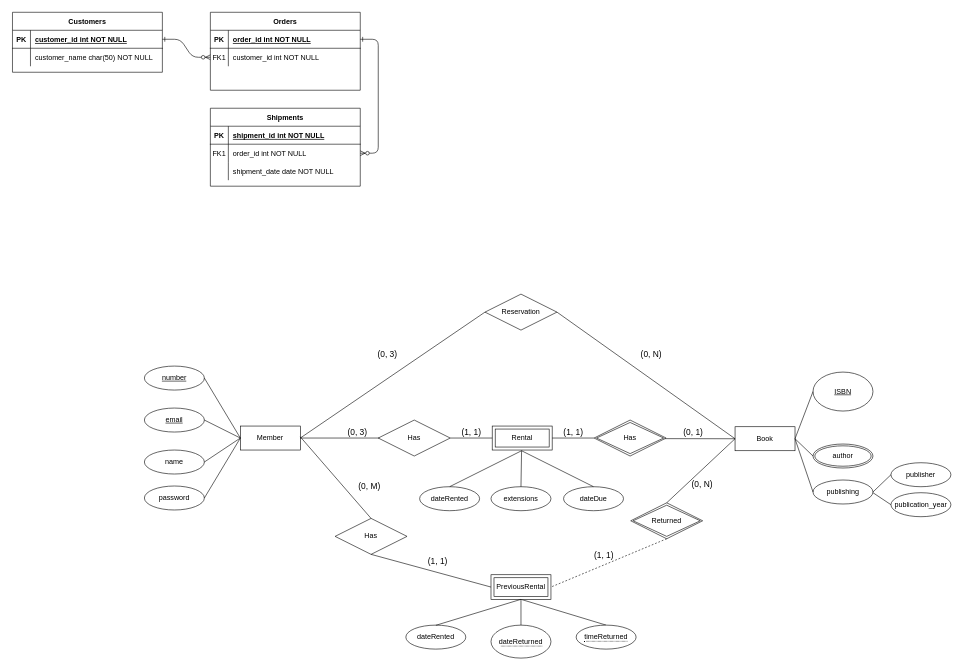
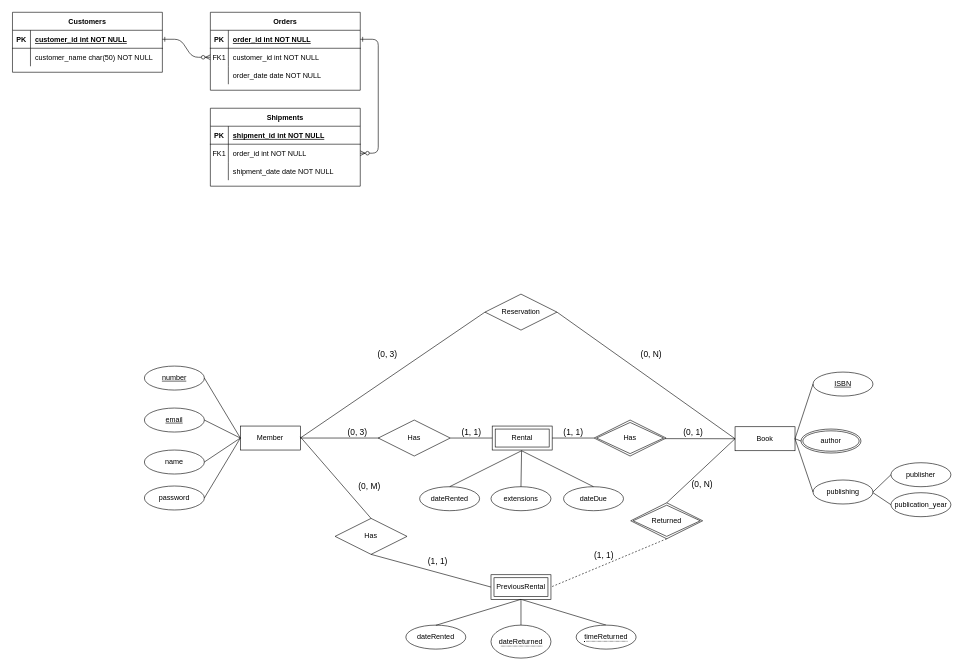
+ <mxCell id="13" value="order_date date NOT NULL" style="shape=partialRectangle;overflow=hidden;connectable=0;fillColor=none;top=0;left=0;bottom=0;right=0;align=left;spacingLeft=6;" parent="11" vertex="1"><mxGeometry x="30" width="220" height="30" as="geometry" /></mxCell>
- <mxCell id="41" value="ISBN" style="ellipse;whiteSpace=wrap;html=1;align=center;fontStyle=4;" vertex="1" parent="1"><mxGeometry x="1355" y="620" width="100" height="65" as="geometry" /></mxCell>
+ <mxCell id="41" value="ISBN" style="ellipse;whiteSpace=wrap;html=1;align=center;fontStyle=4;" vertex="1" parent="1"><mxGeometry x="1355" y="620" width="100" height="40" as="geometry" /></mxCell>
- <mxCell id="44" value="author" style="ellipse;shape=doubleEllipse;margin=3;whiteSpace=wrap;html=1;align=center;" vertex="1" parent="1"><mxGeometry x="1355" y="740" width="100" height="40" as="geometry" /></mxCell>
+ <mxCell id="44" value="author" style="ellipse;shape=doubleEllipse;margin=3;whiteSpace=wrap;html=1;align=center;" vertex="1" parent="1"><mxGeometry x="1335" y="715" width="100" height="40" as="geometry" /></mxCell>
